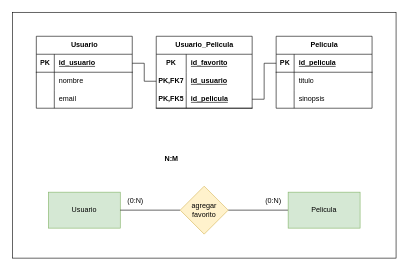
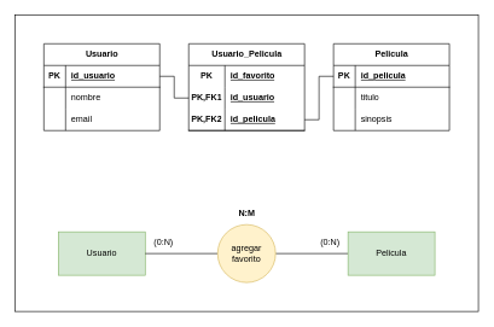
- <mxCell id="37" value="PK,FK7" style="shape=partialRectangle;connectable=0;fillColor=none;top=0;left=0;bottom=0;right=0;fontStyle=1;overflow=hidden;whiteSpace=wrap;html=1;" vertex="1" parent="36"><mxGeometry width="50" height="30" as="geometry"><mxRectangle width="50" height="30" as="alternateBounds" /></mxGeometry></mxCell>
+ <mxCell id="37" value="PK,FK1" style="shape=partialRectangle;connectable=0;fillColor=none;top=0;left=0;bottom=0;right=0;fontStyle=1;overflow=hidden;whiteSpace=wrap;html=1;" vertex="1" parent="36"><mxGeometry width="50" height="30" as="geometry"><mxRectangle width="50" height="30" as="alternateBounds" /></mxGeometry></mxCell>
- <mxCell id="40" value="PK,FK5" style="shape=partialRectangle;connectable=0;fillColor=none;top=0;left=0;bottom=0;right=0;fontStyle=1;overflow=hidden;whiteSpace=wrap;html=1;" vertex="1" parent="39"><mxGeometry width="50" height="30" as="geometry"><mxRectangle width="50" height="30" as="alternateBounds" /></mxGeometry></mxCell>
+ <mxCell id="40" value="PK,FK2" style="shape=partialRectangle;connectable=0;fillColor=none;top=0;left=0;bottom=0;right=0;fontStyle=1;overflow=hidden;whiteSpace=wrap;html=1;" vertex="1" parent="39"><mxGeometry width="50" height="30" as="geometry"><mxRectangle width="50" height="30" as="alternateBounds" /></mxGeometry></mxCell>
- <mxCell id="11" value="N:M" style="text;html=1;align=center;verticalAlign=middle;resizable=0;points=[];autosize=1;strokeColor=none;fillColor=none;fontStyle=1" vertex="1" parent="2"><mxGeometry x="240" y="230" width="50" height="30" as="geometry" /></mxCell>
+ <mxCell id="11" value="N:M" style="text;html=1;align=center;verticalAlign=middle;resizable=0;points=[];autosize=1;strokeColor=none;fillColor=none;fontStyle=1" vertex="1" parent="2"><mxGeometry x="295" y="260" width="50" height="30" as="geometry" /></mxCell>
- <mxCell id="7" value="&lt;div&gt;agregar&lt;/div&gt;&lt;div&gt;favorito&lt;br&gt;&lt;/div&gt;" style="rhombus;whiteSpace=wrap;html=1;fillColor=#fff2cc;strokeColor=#d6b656;" vertex="1" parent="2"><mxGeometry x="280" y="290" width="80" height="80" as="geometry" /></mxCell>
+ <mxCell id="7" value="&lt;div&gt;agregar&lt;/div&gt;&lt;div&gt;favorito&lt;br&gt;&lt;/div&gt;" style="ellipse;whiteSpace=wrap;html=1;fillColor=#fff2cc;strokeColor=#d6b656;" vertex="1" parent="2"><mxGeometry x="280" y="290" width="80" height="80" as="geometry" /></mxCell>
